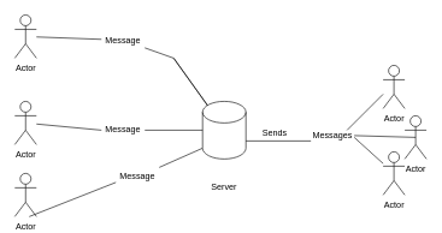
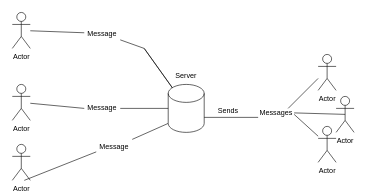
- <mxCell id="15" value="Server" style="text;html=1;align=center;verticalAlign=middle;whiteSpace=wrap;rounded=0;" vertex="1" parent="1"><mxGeometry x="280" y="245" width="60" height="30" as="geometry" /></mxCell>
+ <mxCell id="15" value="Server" style="text;html=1;align=center;verticalAlign=middle;whiteSpace=wrap;rounded=0;" vertex="1" parent="1"><mxGeometry x="280" y="110" width="60" height="30" as="geometry" /></mxCell>
